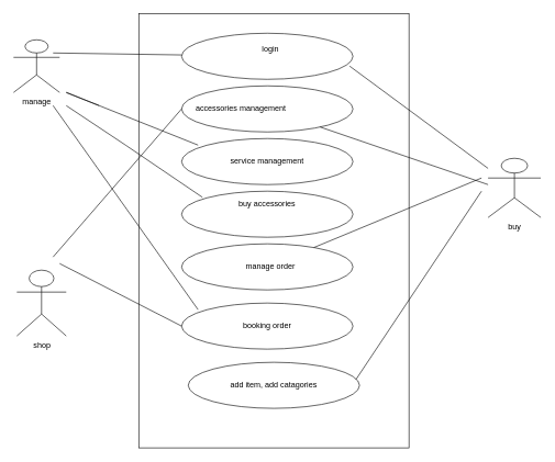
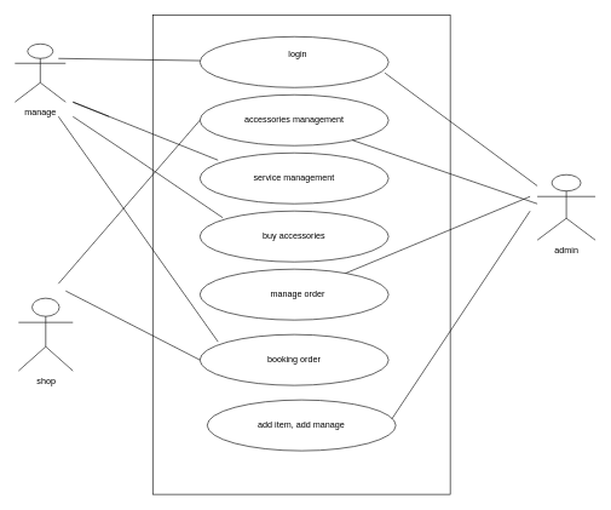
- <mxCell id="11" value="accessories management" style="text;html=1;strokeColor=none;fillColor=none;align=center;verticalAlign=middle;whiteSpace=wrap;rounded=0;" parent="1" vertex="1"><mxGeometry x="290" y="150" width="150" height="30" as="geometry" /></mxCell>
+ <mxCell id="11" value="accessories management" style="text;html=1;strokeColor=none;fillColor=none;align=center;verticalAlign=middle;whiteSpace=wrap;rounded=0;" parent="1" vertex="1"><mxGeometry x="330" y="150" width="150" height="30" as="geometry" /></mxCell>
- <mxCell id="13" value="buy accessories" style="text;html=1;strokeColor=none;fillColor=none;align=center;verticalAlign=middle;whiteSpace=wrap;rounded=0;" parent="1" vertex="1"><mxGeometry x="330" y="295" width="150" height="30" as="geometry" /></mxCell>
+ <mxCell id="13" value="buy accessories" style="text;html=1;strokeColor=none;fillColor=none;align=center;verticalAlign=middle;whiteSpace=wrap;rounded=0;" parent="1" vertex="1"><mxGeometry x="330" y="310" width="150" height="30" as="geometry" /></mxCell>
- <mxCell id="19" value="buy" style="shape=umlActor;verticalLabelPosition=bottom;verticalAlign=top;html=1;outlineConnect=0;" parent="1" vertex="1"><mxGeometry x="740" y="240" width="80" height="90" as="geometry" /></mxCell>
+ <mxCell id="19" value="admin" style="shape=umlActor;verticalLabelPosition=bottom;verticalAlign=top;html=1;outlineConnect=0;" parent="1" vertex="1"><mxGeometry x="740" y="240" width="80" height="90" as="geometry" /></mxCell>
- <mxCell id="16" value="add item, add catagories" style="text;html=1;strokeColor=none;fillColor=none;align=center;verticalAlign=middle;whiteSpace=wrap;rounded=0;" parent="1" vertex="1"><mxGeometry x="320" y="570" width="190" height="30" as="geometry" /></mxCell>
+ <mxCell id="16" value="add item, add manage" style="text;html=1;strokeColor=none;fillColor=none;align=center;verticalAlign=middle;whiteSpace=wrap;rounded=0;" parent="1" vertex="1"><mxGeometry x="320" y="570" width="190" height="30" as="geometry" /></mxCell>
